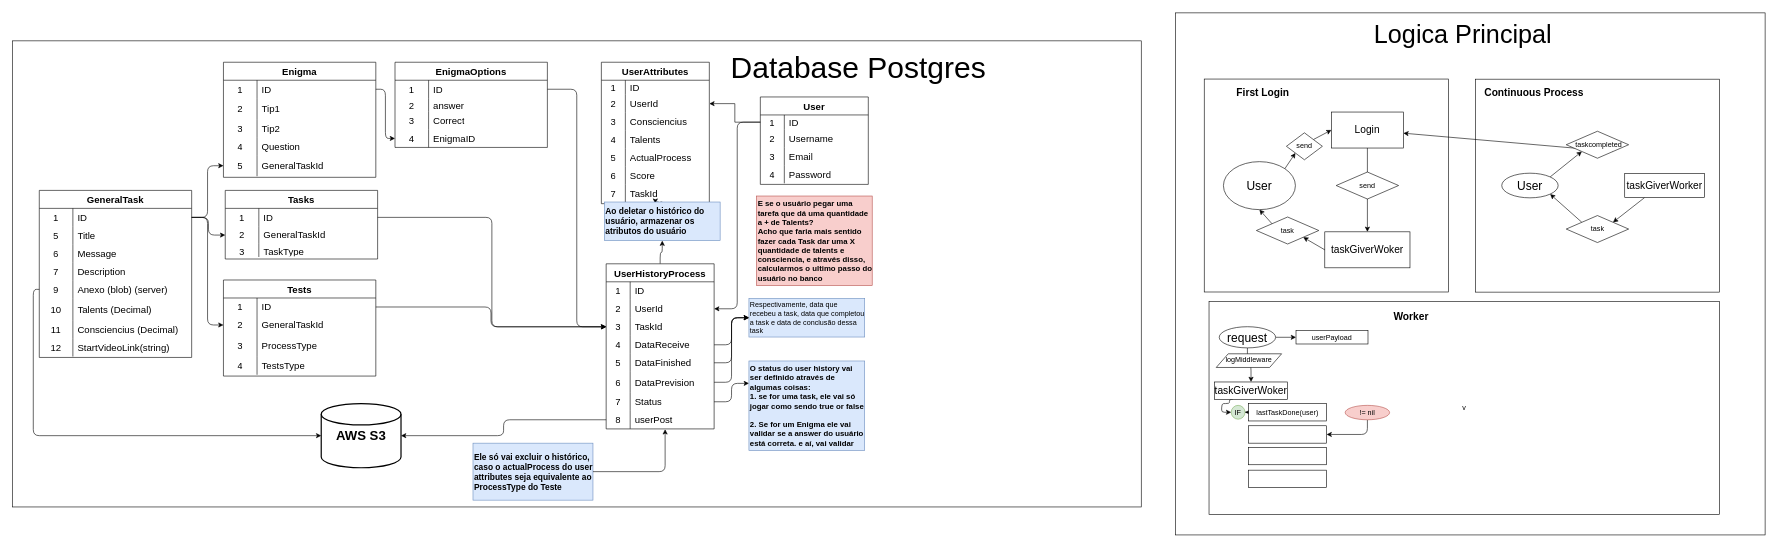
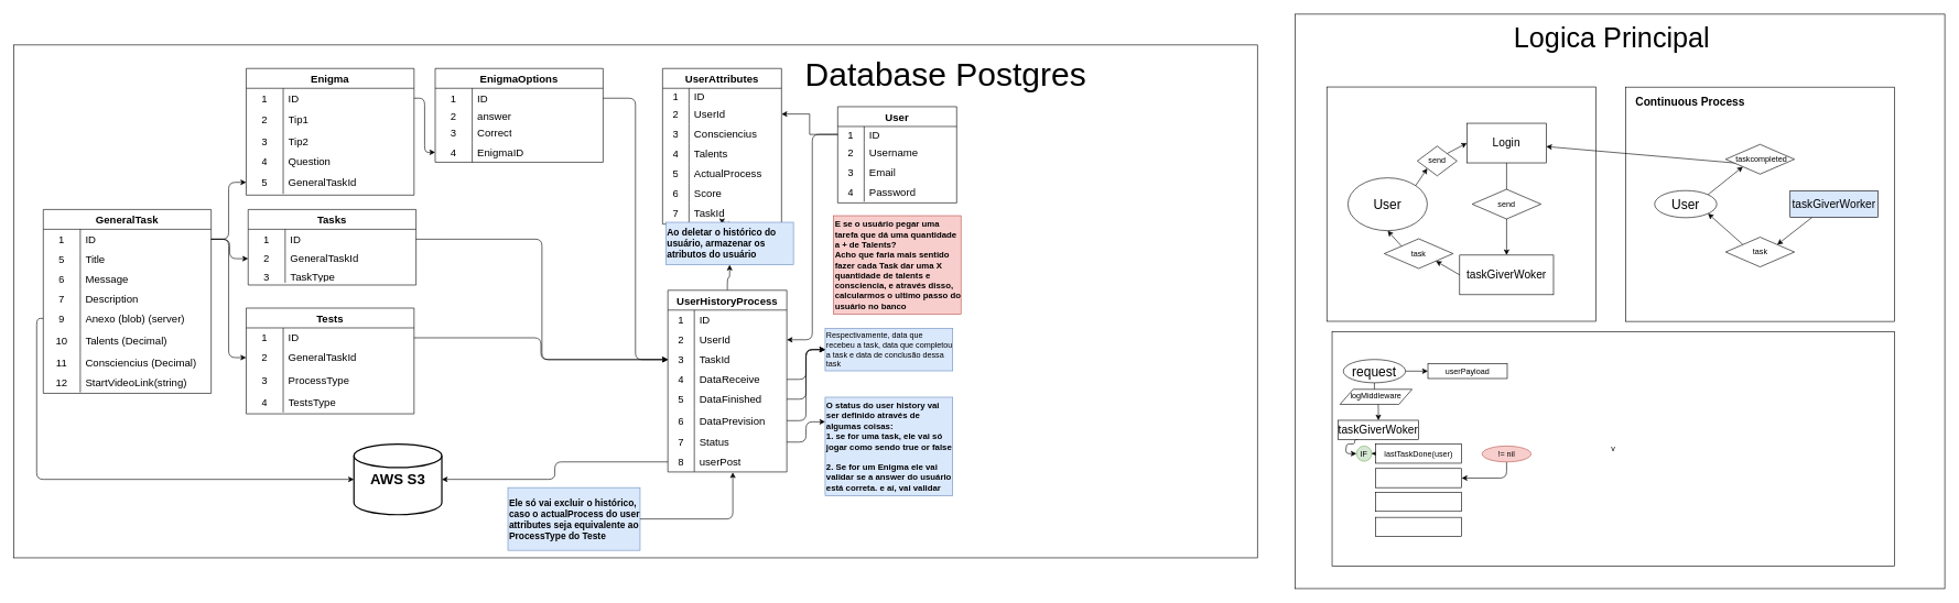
- <mxCell id="103" value="First Login" style="text;html=1;align=center;verticalAlign=middle;whiteSpace=wrap;rounded=0;fontStyle=1;fontSize=17;" vertex="1" parent="1"><mxGeometry x="2019" y="139.87" width="172" height="30" as="geometry" /></mxCell>
- <mxCell id="111" value="&lt;font style=&quot;font-size: 17px;&quot;&gt;taskGiverWorker&lt;/font&gt;" style="rounded=0;whiteSpace=wrap;html=1;" vertex="1" parent="1"><mxGeometry x="2708" y="288.5" width="133" height="40" as="geometry" /></mxCell>
+ <mxCell id="111" value="&lt;font style=&quot;font-size: 17px;&quot;&gt;taskGiverWorker&lt;/font&gt;" style="rounded=0;whiteSpace=wrap;html=1;fillColor=#dae8fc;" vertex="1" parent="1"><mxGeometry x="2708" y="288.5" width="133" height="40" as="geometry" /></mxCell>
- <mxCell id="125" value="Worker" style="text;html=1;align=center;verticalAlign=middle;whiteSpace=wrap;rounded=0;fontStyle=1;fontSize=17;" vertex="1" parent="1"><mxGeometry x="2266" y="513.87" width="172" height="30" as="geometry" /></mxCell>
- <mxCell id="192" value="&lt;b&gt;&lt;font style=&quot;font-size: 14px;&quot;&gt;Ele só vai excluir o histórico, caso o actualProcess do user attributes seja equivalente ao ProcessType do Teste&lt;/font&gt;&lt;/b&gt;" style="text;html=1;align=left;verticalAlign=middle;whiteSpace=wrap;rounded=0;fillColor=#dae8fc;strokeColor=#6c8ebf;" vertex="1" parent="1"><mxGeometry x="788" y="738" width="200" height="95" as="geometry" /></mxCell>
+ <mxCell id="192" value="&lt;b&gt;&lt;font style=&quot;font-size: 14px;&quot;&gt;Ele só vai excluir o histórico, caso o actualProcess do user attributes seja equivalente ao ProcessType do Teste&lt;/font&gt;&lt;/b&gt;" style="text;html=1;align=left;verticalAlign=middle;whiteSpace=wrap;rounded=0;fillColor=#dae8fc;strokeColor=#6c8ebf;" vertex="1" parent="1"><mxGeometry x="768" y="738" width="200" height="95" as="geometry" /></mxCell>
